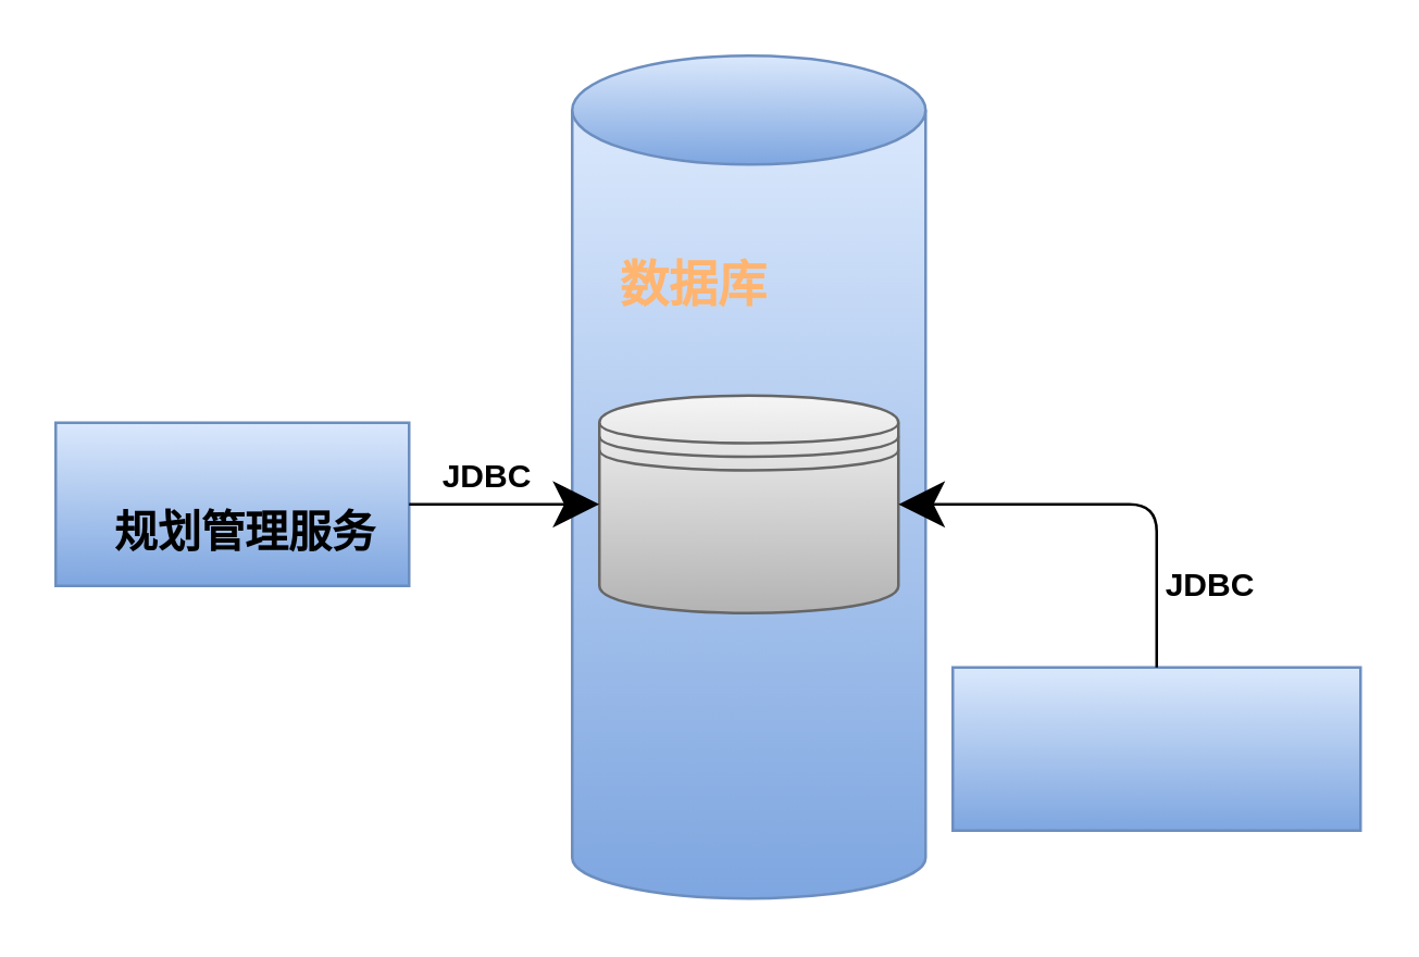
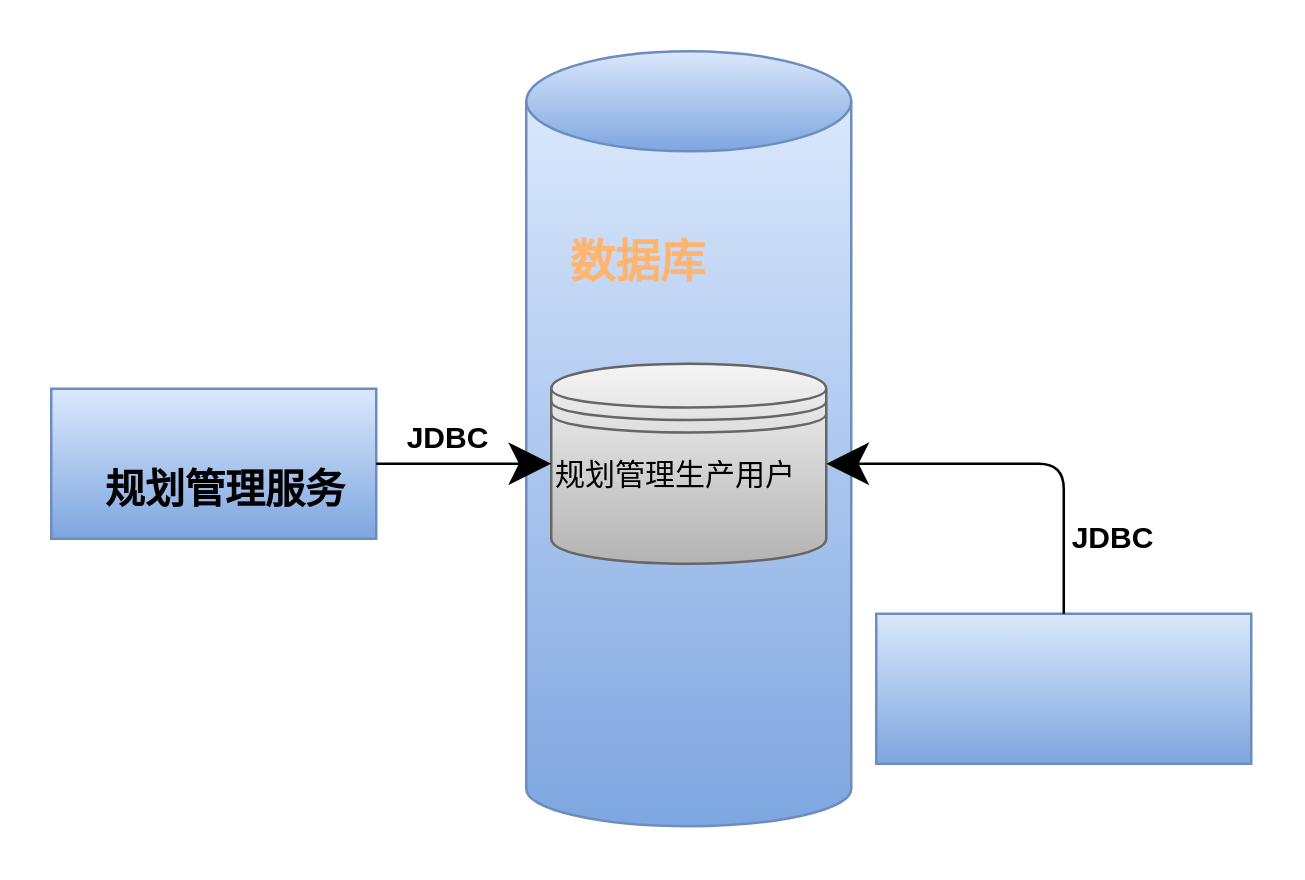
+ <mxCell id="6" value="规划管理生产用户" style="text;html=1;strokeColor=none;fillColor=none;align=center;verticalAlign=middle;whiteSpace=wrap;rounded=0;hachureGap=4;pointerEvents=0;" parent="1" vertex="1"><mxGeometry x="220" y="180" width="100" height="20" as="geometry" /></mxCell>
